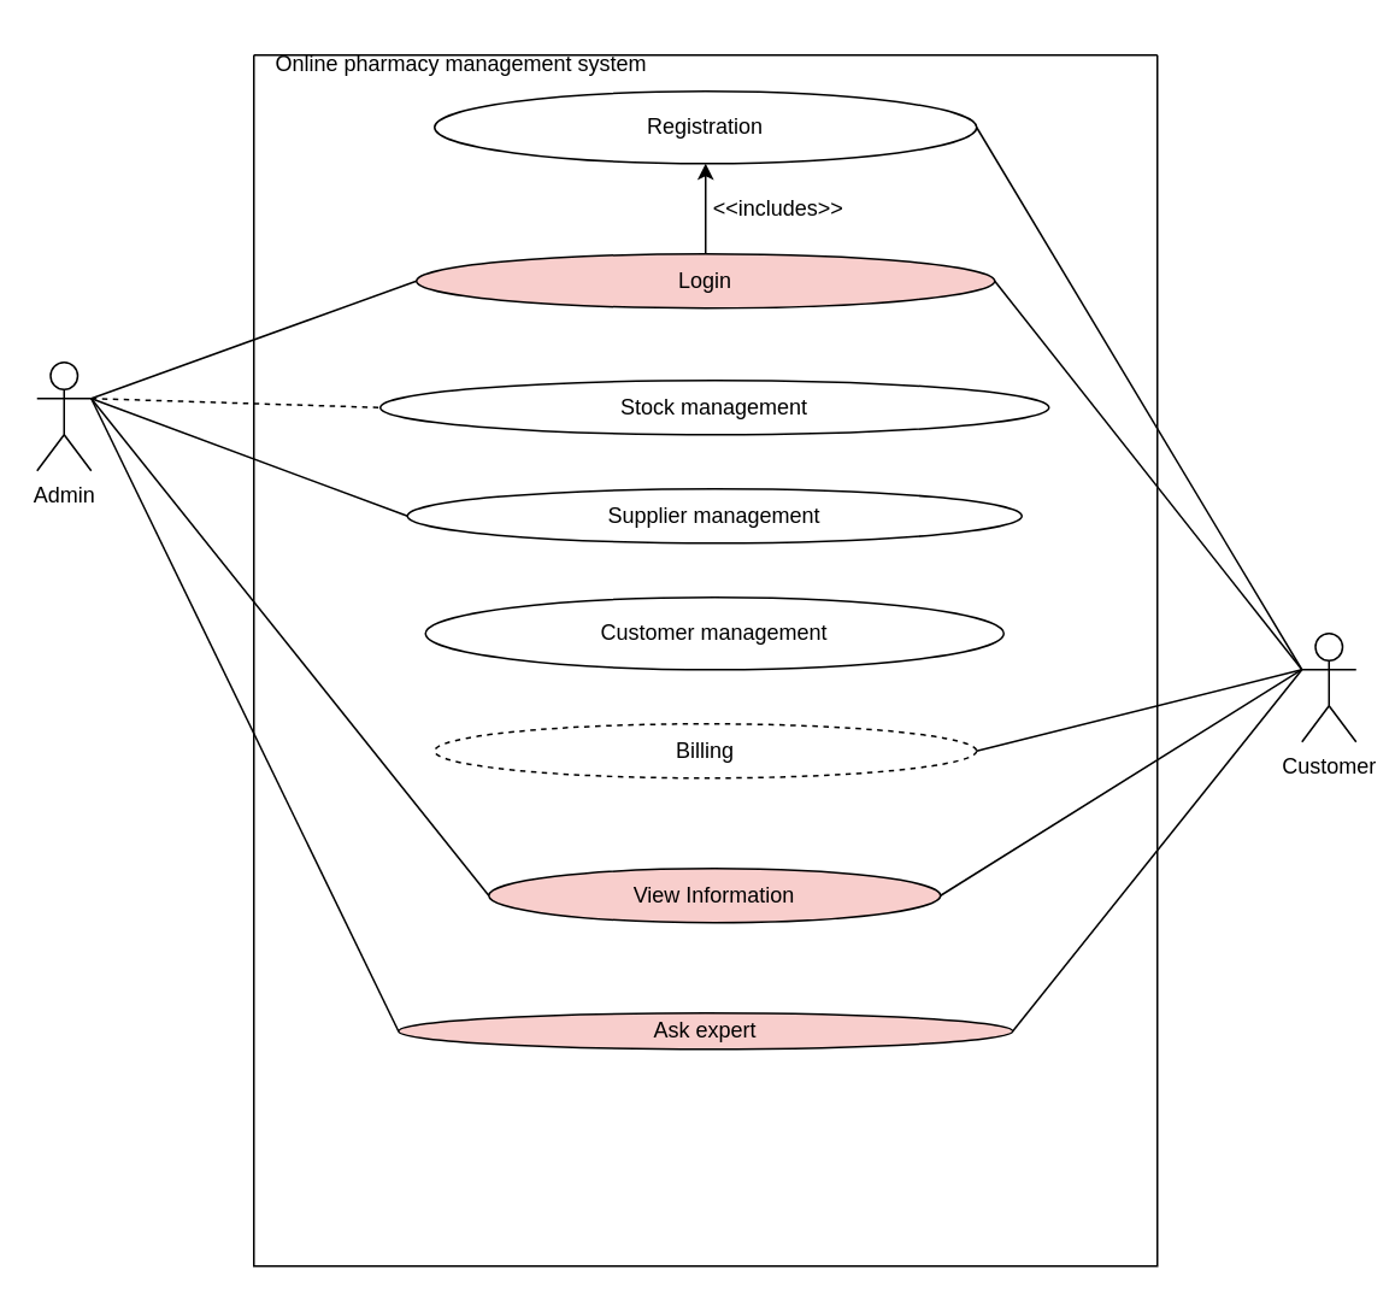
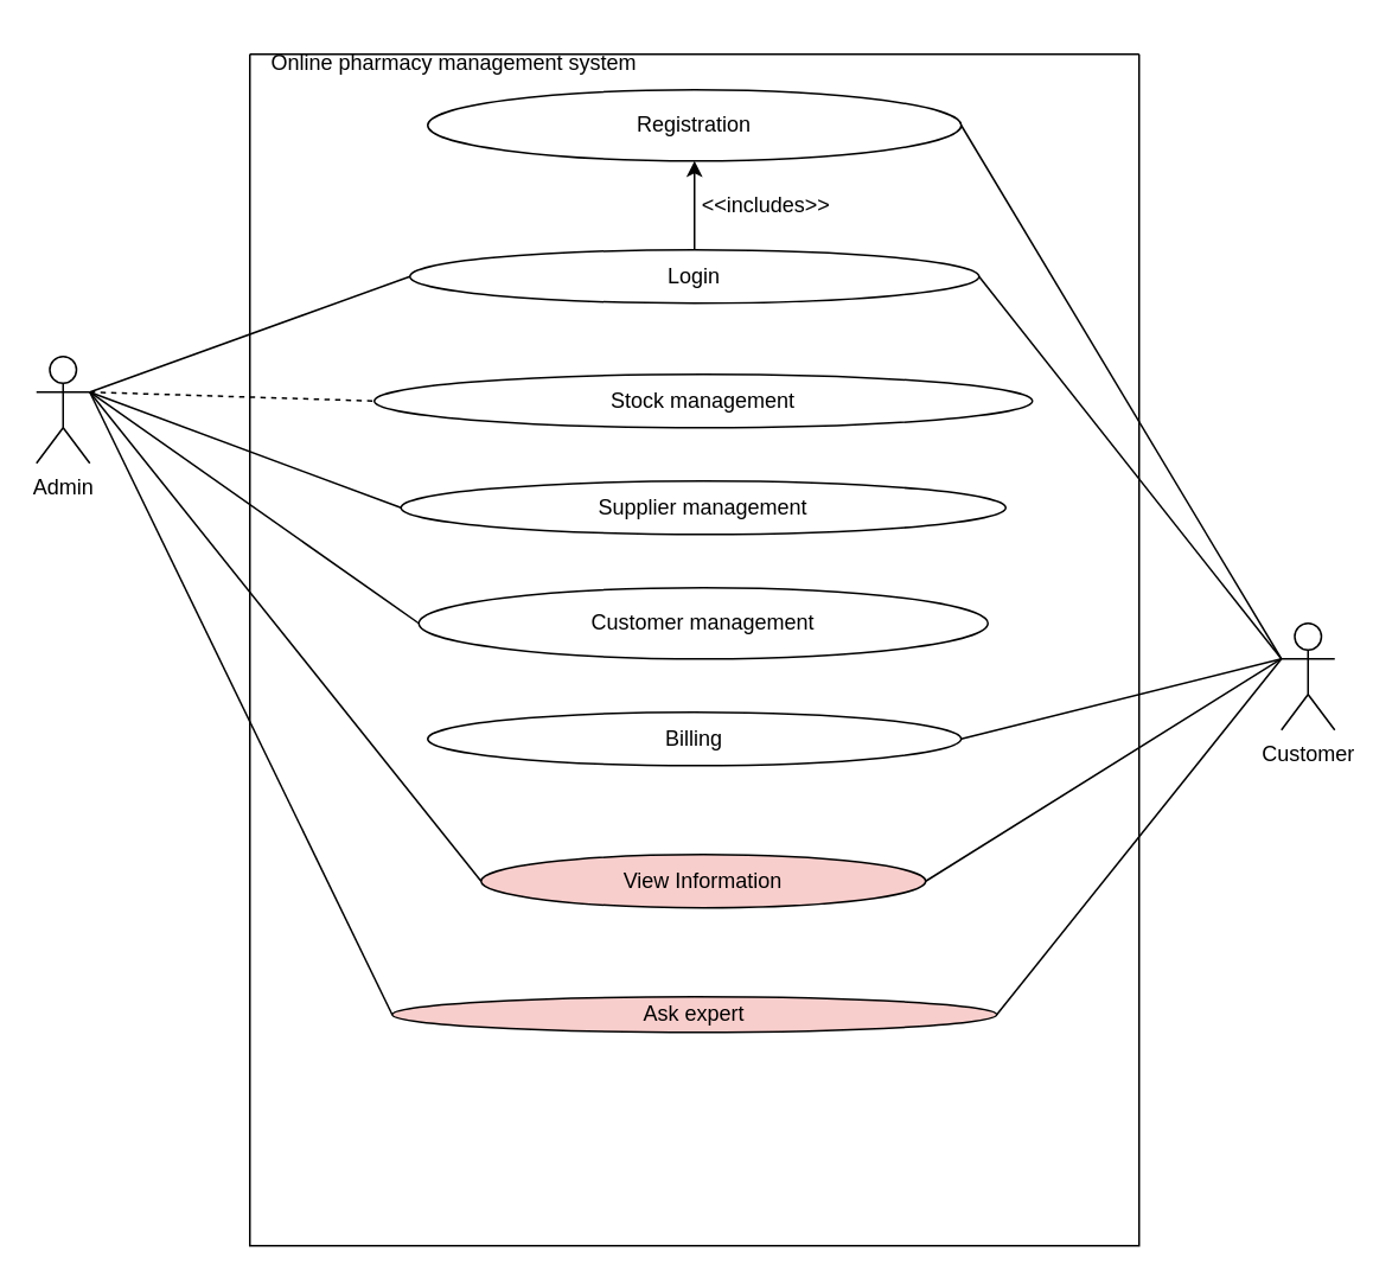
- <mxCell id="5" value="Login" style="ellipse;whiteSpace=wrap;html=1;fillColor=#f8cecc;" vertex="1" parent="3"><mxGeometry x="90" y="110" width="320" height="30" as="geometry" /></mxCell>
+ <mxCell id="5" value="Login" style="ellipse;whiteSpace=wrap;html=1;" vertex="1" parent="3"><mxGeometry x="90" y="110" width="320" height="30" as="geometry" /></mxCell>
+ <mxCell id="21" value="" style="endArrow=none;html=1;rounded=0;entryX=0;entryY=0.5;entryDx=0;entryDy=0;exitX=1;exitY=0.333;exitDx=0;exitDy=0;exitPerimeter=0;" edge="1" parent="1" source="2" target="10"><mxGeometry width="50" height="50" relative="1" as="geometry"><mxPoint x="60" y="220" as="sourcePoint" /><mxPoint x="480" y="290" as="targetPoint" /></mxGeometry></mxCell>
- <mxCell id="11" value="Billing" style="ellipse;whiteSpace=wrap;html=1;dashed=1;" vertex="1" parent="3"><mxGeometry x="100" y="370" width="300" height="30" as="geometry" /></mxCell>
+ <mxCell id="11" value="Billing" style="ellipse;whiteSpace=wrap;html=1;" vertex="1" parent="3"><mxGeometry x="100" y="370" width="300" height="30" as="geometry" /></mxCell>
